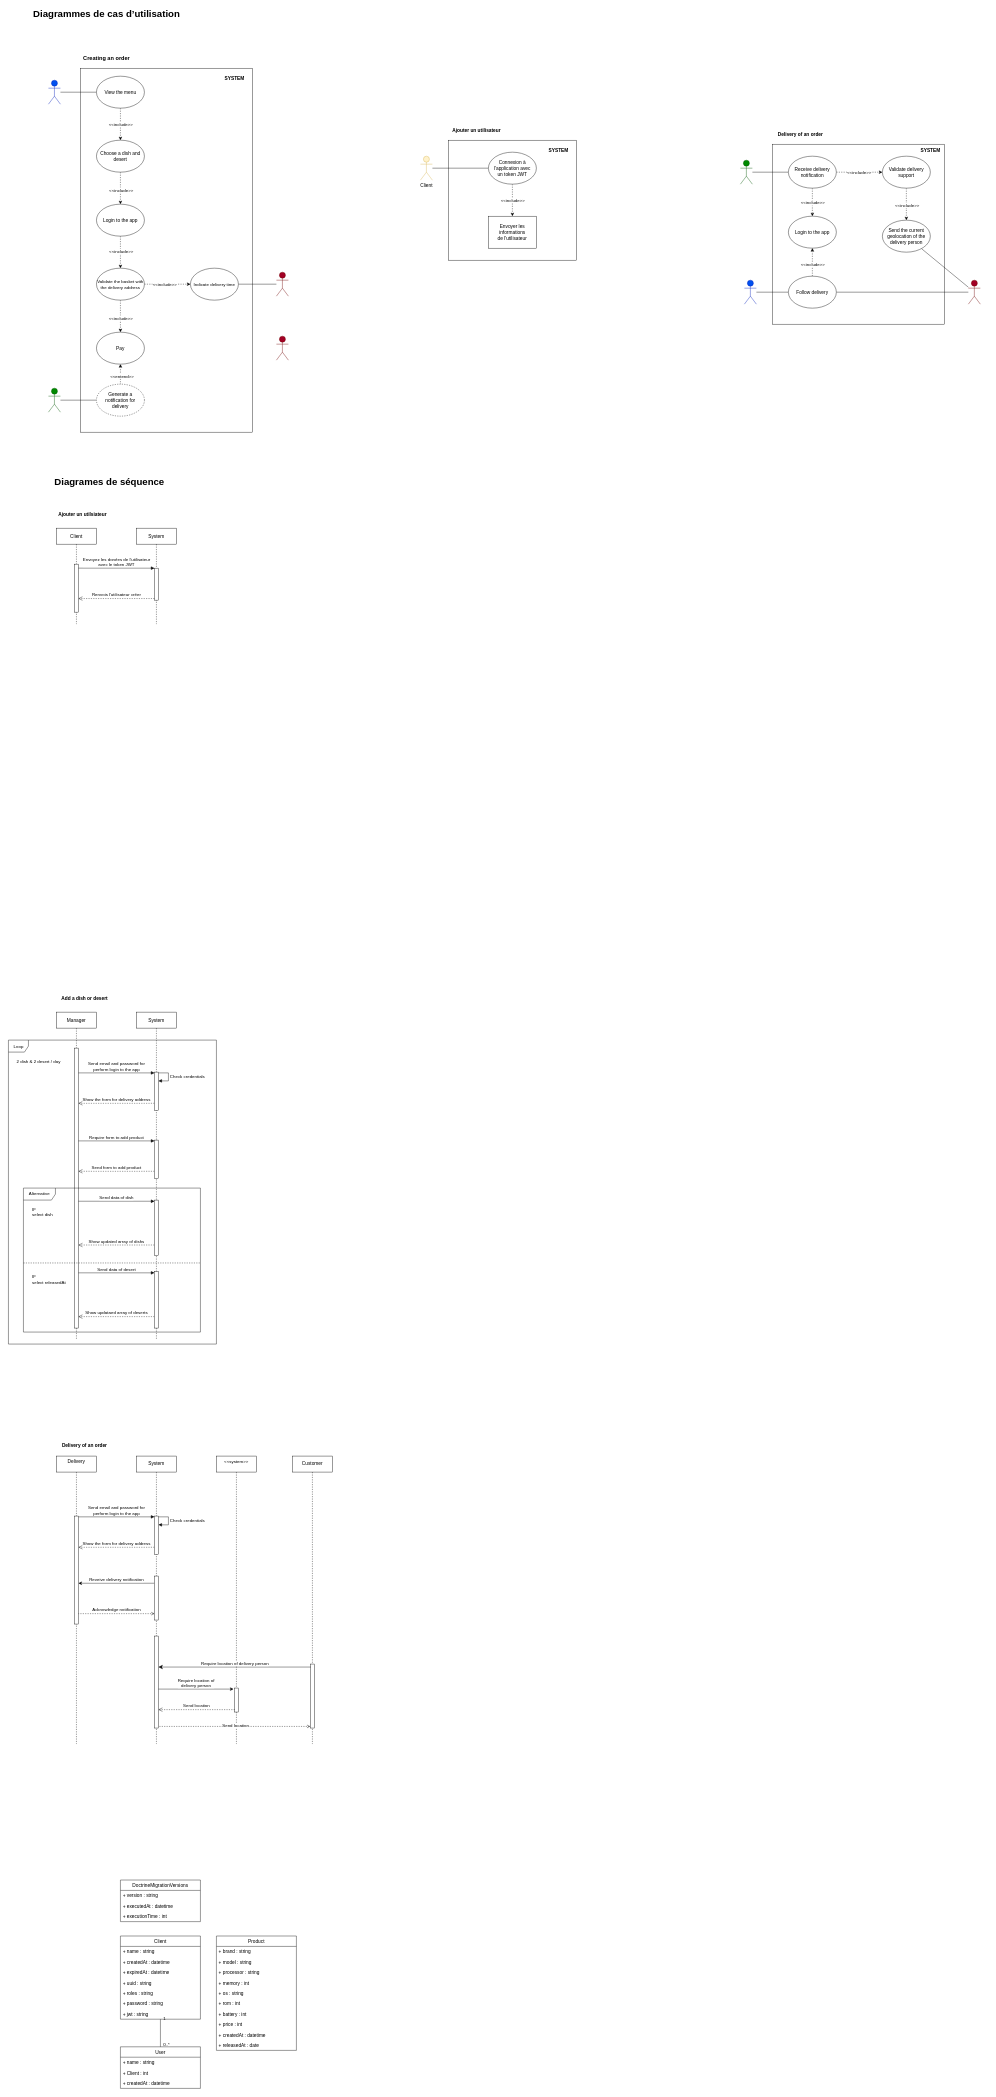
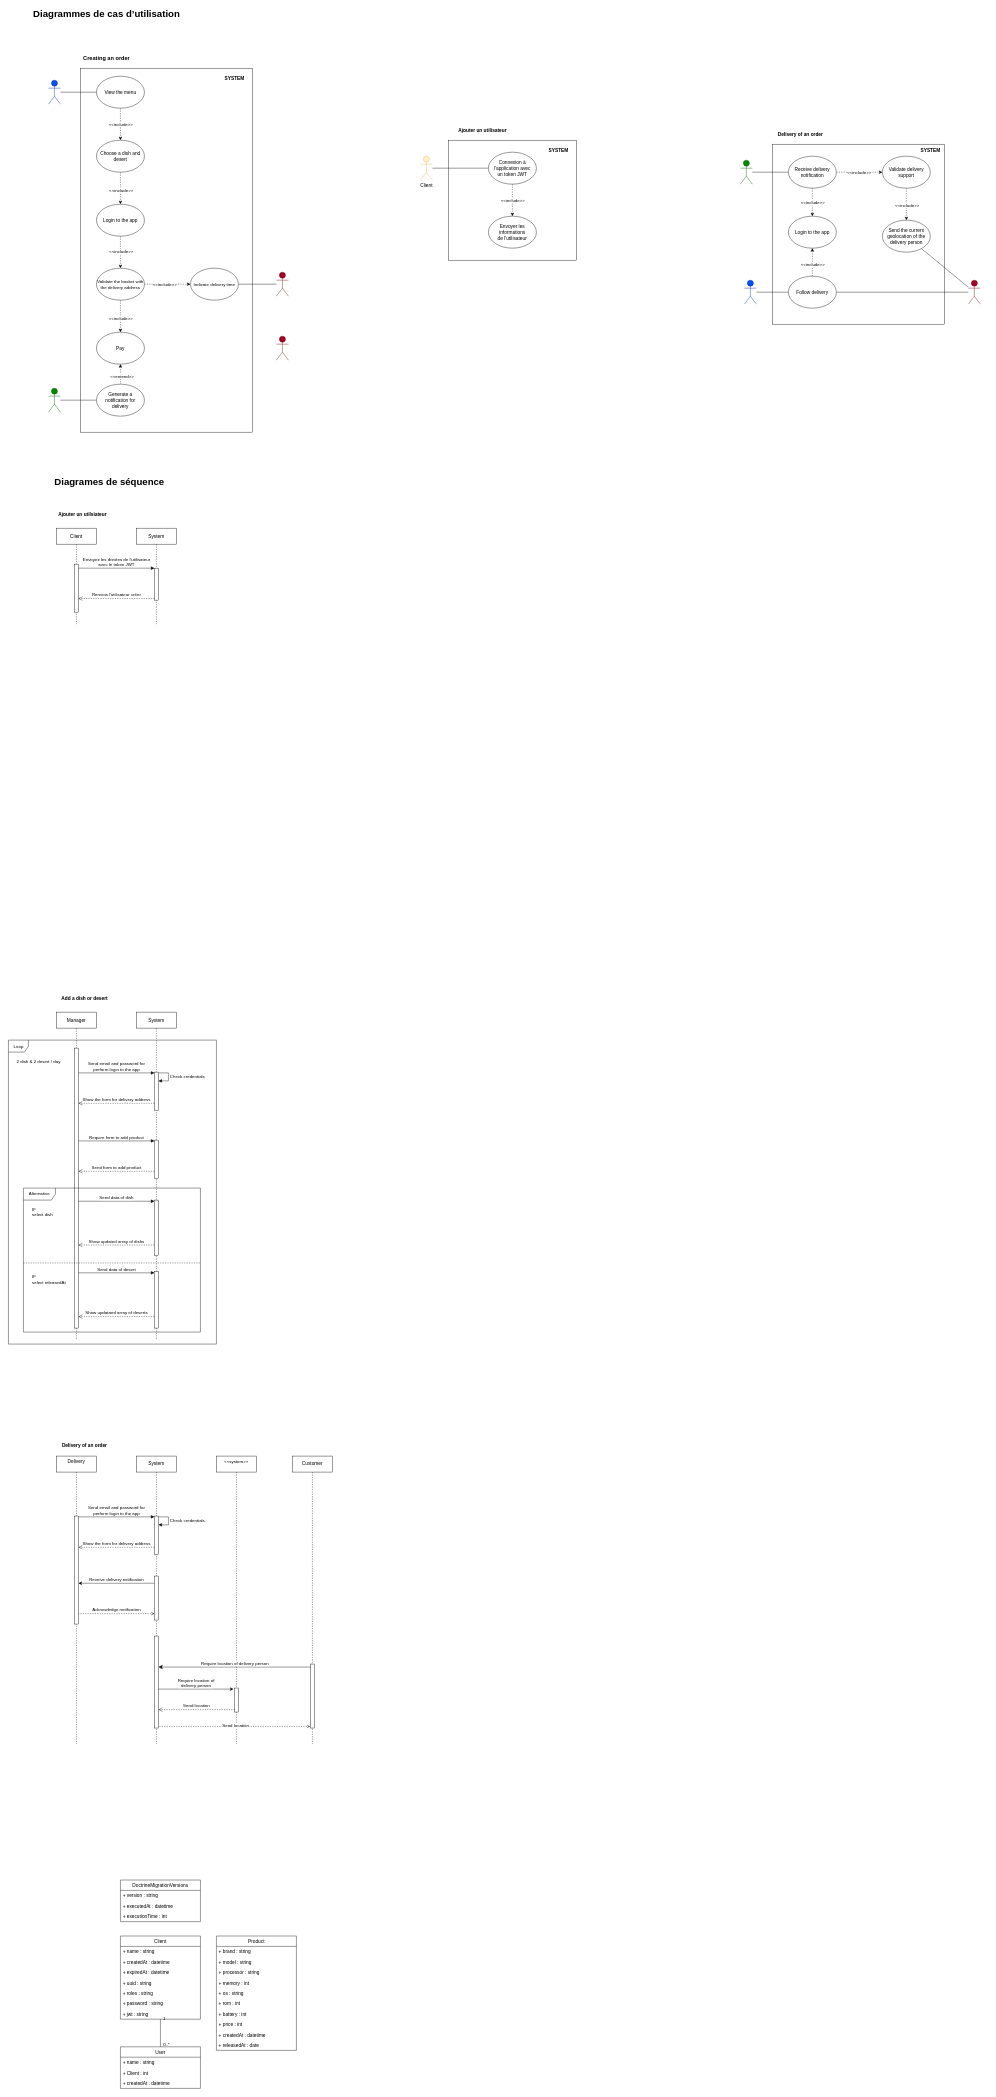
- <mxCell id="7" value="&lt;b&gt;Ajouter un utilisateur&lt;/b&gt;" style="text;html=1;align=center;verticalAlign=middle;resizable=0;points=[];autosize=1;strokeColor=none;fillColor=none;" parent="1" vertex="1"><mxGeometry x="1120" y="310" width="140" height="30" as="geometry" /></mxCell>
+ <mxCell id="7" value="&lt;b&gt;Ajouter un utilisateur&lt;/b&gt;" style="text;html=1;align=center;verticalAlign=middle;resizable=0;points=[];autosize=1;strokeColor=none;fillColor=none;" parent="1" vertex="1"><mxGeometry x="1135" y="310" width="140" height="30" as="geometry" /></mxCell>
- <mxCell id="41" value="Envoyer les&lt;div&gt;informations&lt;/div&gt;&lt;div&gt;de l'utilisateur&lt;/div&gt;" style="whiteSpace=wrap;html=1;rounded=0;" parent="1" vertex="1"><mxGeometry x="1220" y="540" width="120" height="80" as="geometry" /></mxCell>
+ <mxCell id="41" value="Envoyer les&lt;div&gt;informations&lt;/div&gt;&lt;div&gt;de l'utilisateur&lt;/div&gt;" style="ellipse;whiteSpace=wrap;html=1;" parent="1" vertex="1"><mxGeometry x="1220" y="540" width="120" height="80" as="geometry" /></mxCell>
- <mxCell id="30" value="Generate a notification for delivery" style="ellipse;whiteSpace=wrap;html=1;dashed=1;" parent="1" vertex="1"><mxGeometry x="240" y="960" width="120" height="80" as="geometry" /></mxCell>
+ <mxCell id="30" value="Generate a notification for delivery" style="ellipse;whiteSpace=wrap;html=1;" parent="1" vertex="1"><mxGeometry x="240" y="960" width="120" height="80" as="geometry" /></mxCell>
